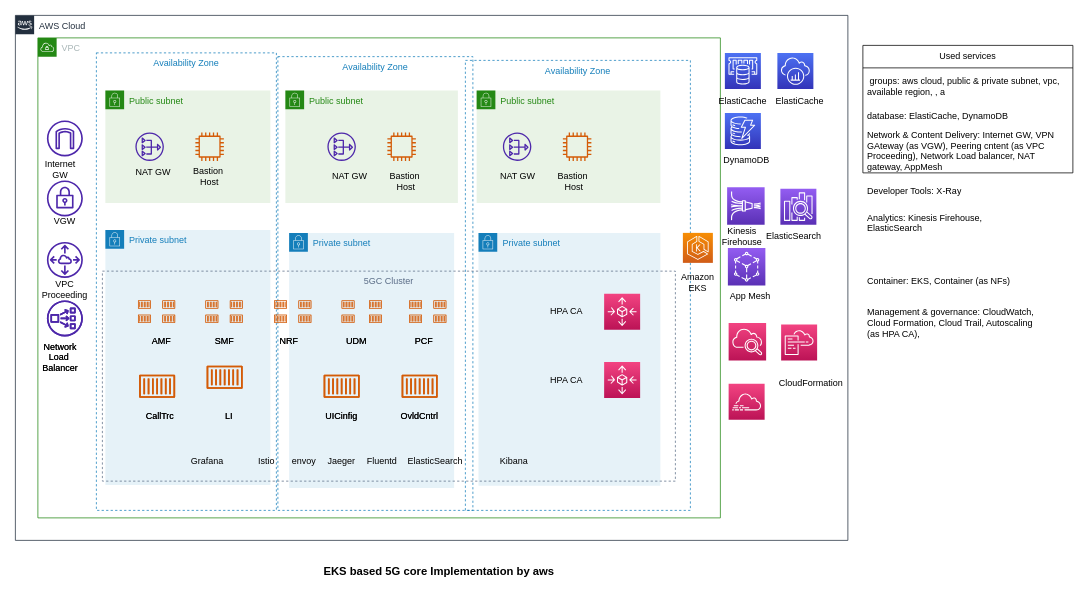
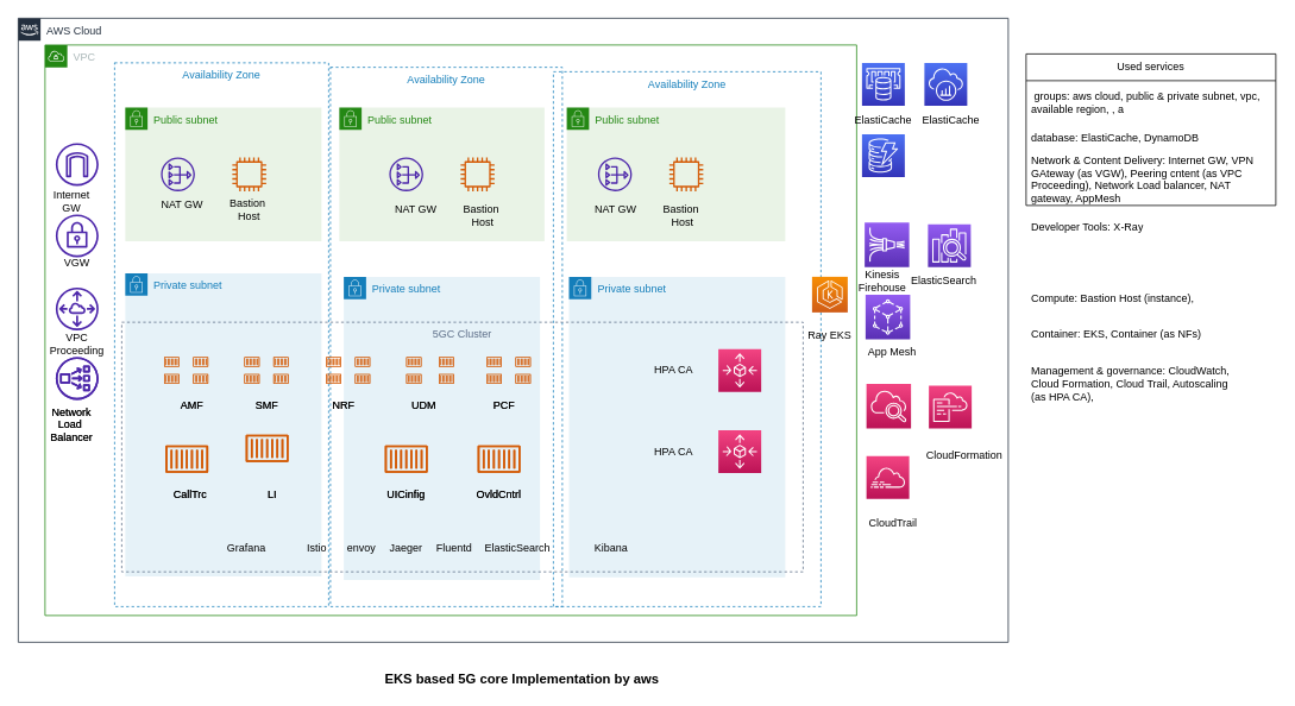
- <mxCell id="121" value="DynamoDB" style="text;html=1;strokeColor=none;fillColor=none;align=center;verticalAlign=middle;whiteSpace=wrap;rounded=0;" vertex="1" parent="2"><mxGeometry x="945" y="178" width="60" height="30" as="geometry" /></mxCell>
- <mxCell id="132" value="Analytics: Kinesis Firehouse, ElasticSearch" style="text;strokeColor=none;fillColor=none;align=left;verticalAlign=middle;spacingLeft=4;spacingRight=4;overflow=hidden;points=[[0,0.5],[1,0.5]];portConstraint=eastwest;rotatable=0;whiteSpace=wrap;html=1;" vertex="1" parent="1"><mxGeometry x="1150" y="280" width="230" height="30" as="geometry" /></mxCell>
+ <mxCell id="133" value="Compute: Bastion Host (instance),&amp;nbsp;" style="text;strokeColor=none;fillColor=none;align=left;verticalAlign=middle;spacingLeft=4;spacingRight=4;overflow=hidden;points=[[0,0.5],[1,0.5]];portConstraint=eastwest;rotatable=0;whiteSpace=wrap;html=1;" vertex="1" parent="1"><mxGeometry x="1150" y="320" width="240" height="30" as="geometry" /></mxCell>
- <mxCell id="26" value="Amazon EKS" style="text;html=1;strokeColor=none;fillColor=none;align=center;verticalAlign=middle;whiteSpace=wrap;rounded=0;" vertex="1" parent="3"><mxGeometry x="850" y="311" width="60" height="30" as="geometry" /></mxCell>
+ <mxCell id="26" value="Ray EKS" style="text;html=1;strokeColor=none;fillColor=none;align=center;verticalAlign=middle;whiteSpace=wrap;rounded=0;" vertex="1" parent="3"><mxGeometry x="850" y="311" width="60" height="30" as="geometry" /></mxCell>
+ <mxCell id="126" value="CloudTrail" style="text;html=1;strokeColor=none;fillColor=none;align=center;verticalAlign=middle;whiteSpace=wrap;rounded=0;" vertex="1" parent="2"><mxGeometry x="951" y="551" width="60" height="30" as="geometry" /></mxCell>
